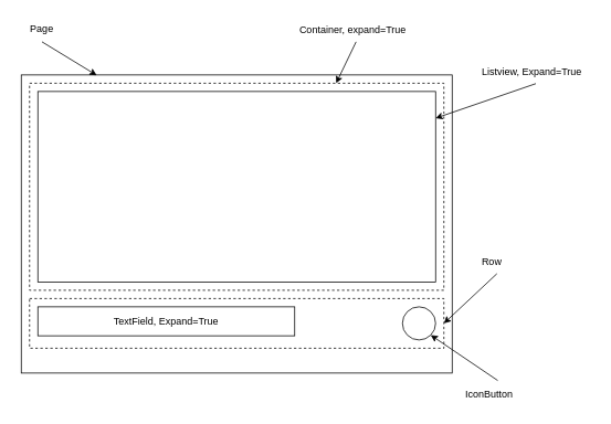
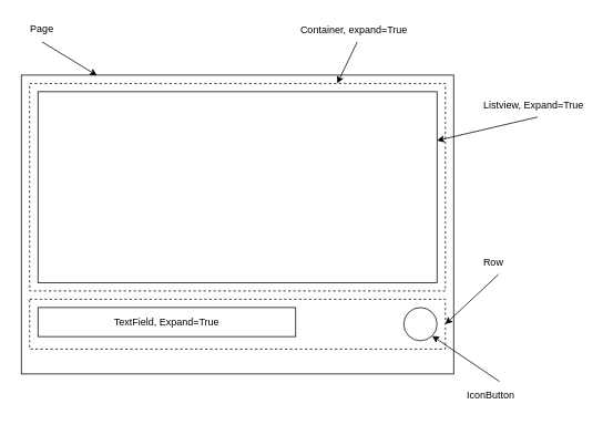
- <mxCell id="9" value="Listview, Expand=True" style="text;strokeColor=none;fillColor=none;align=left;verticalAlign=middle;spacingLeft=4;spacingRight=4;overflow=hidden;points=[[0,0.5],[1,0.5]];portConstraint=eastwest;rotatable=0;" vertex="1" parent="1"><mxGeometry x="575" y="70" width="140" height="30" as="geometry" /></mxCell>
+ <mxCell id="9" value="Listview, Expand=True" style="text;strokeColor=none;fillColor=none;align=left;verticalAlign=middle;spacingLeft=4;spacingRight=4;overflow=hidden;points=[[0,0.5],[1,0.5]];portConstraint=eastwest;rotatable=0;" vertex="1" parent="1"><mxGeometry x="575" y="110" width="140" height="30" as="geometry" /></mxCell>
